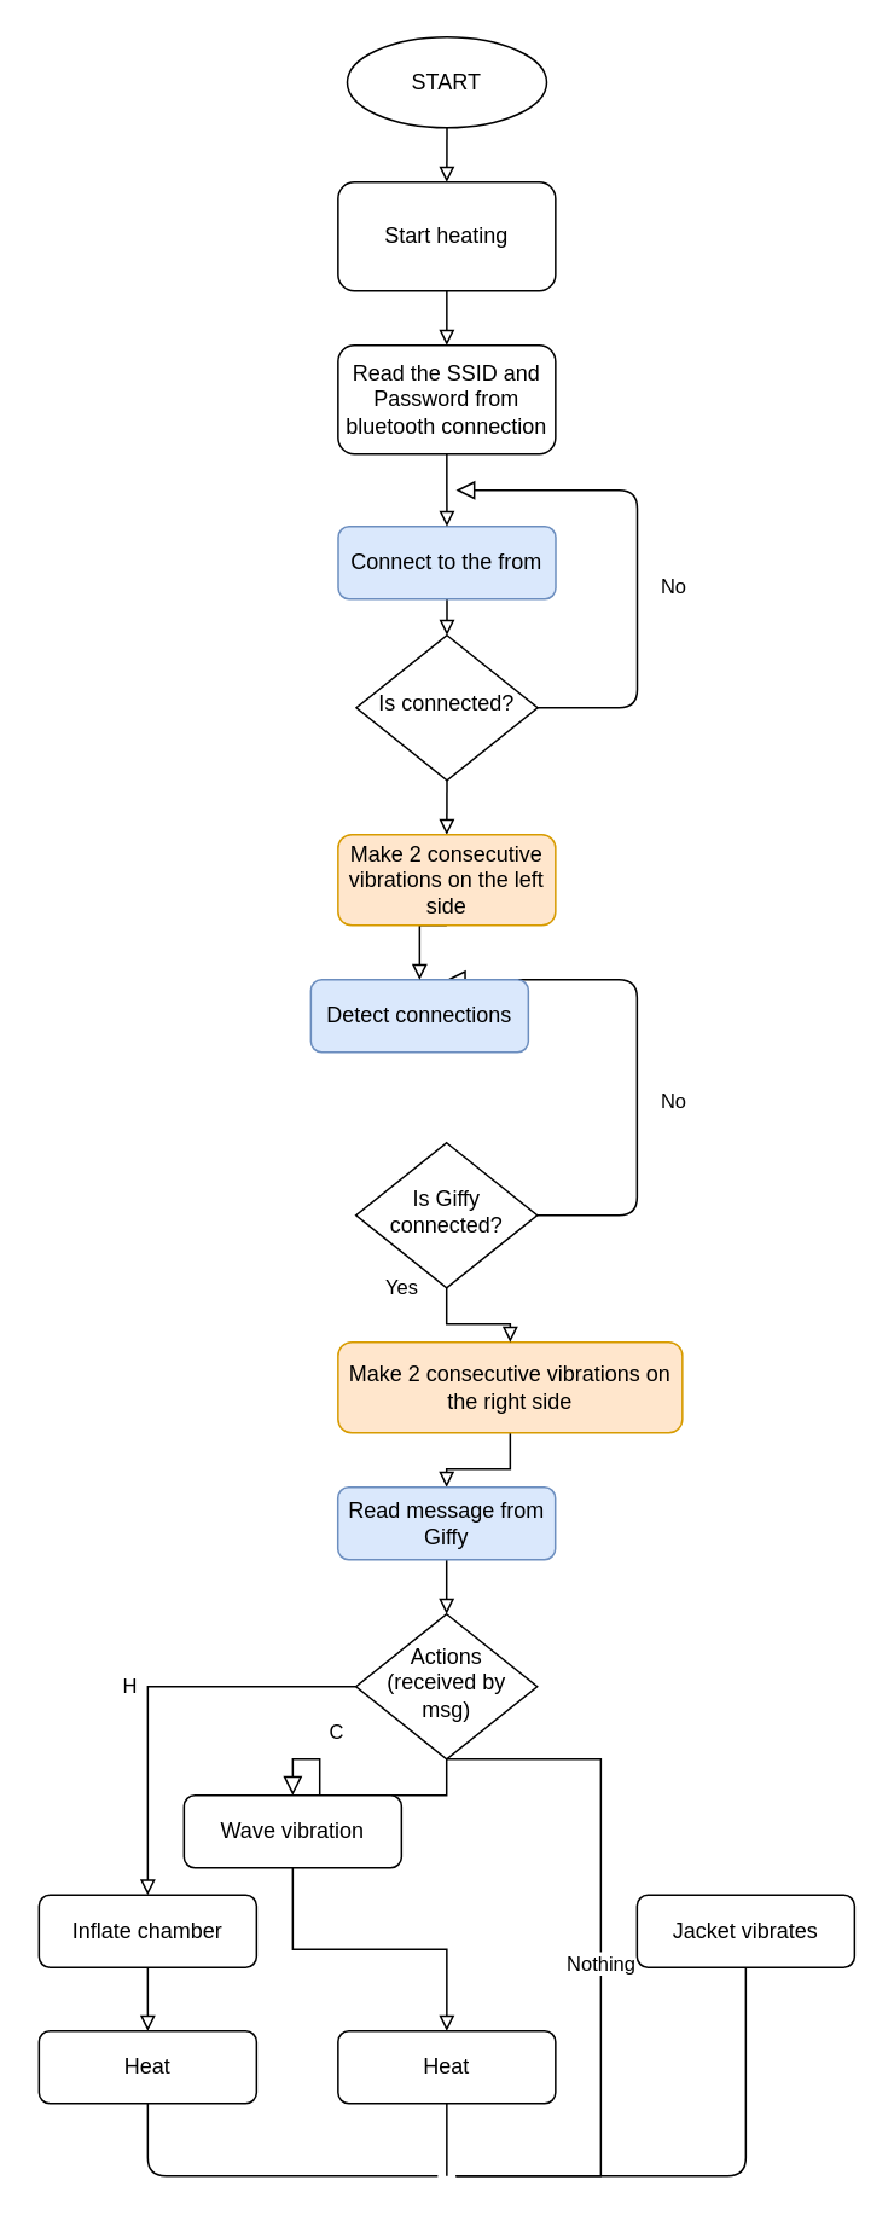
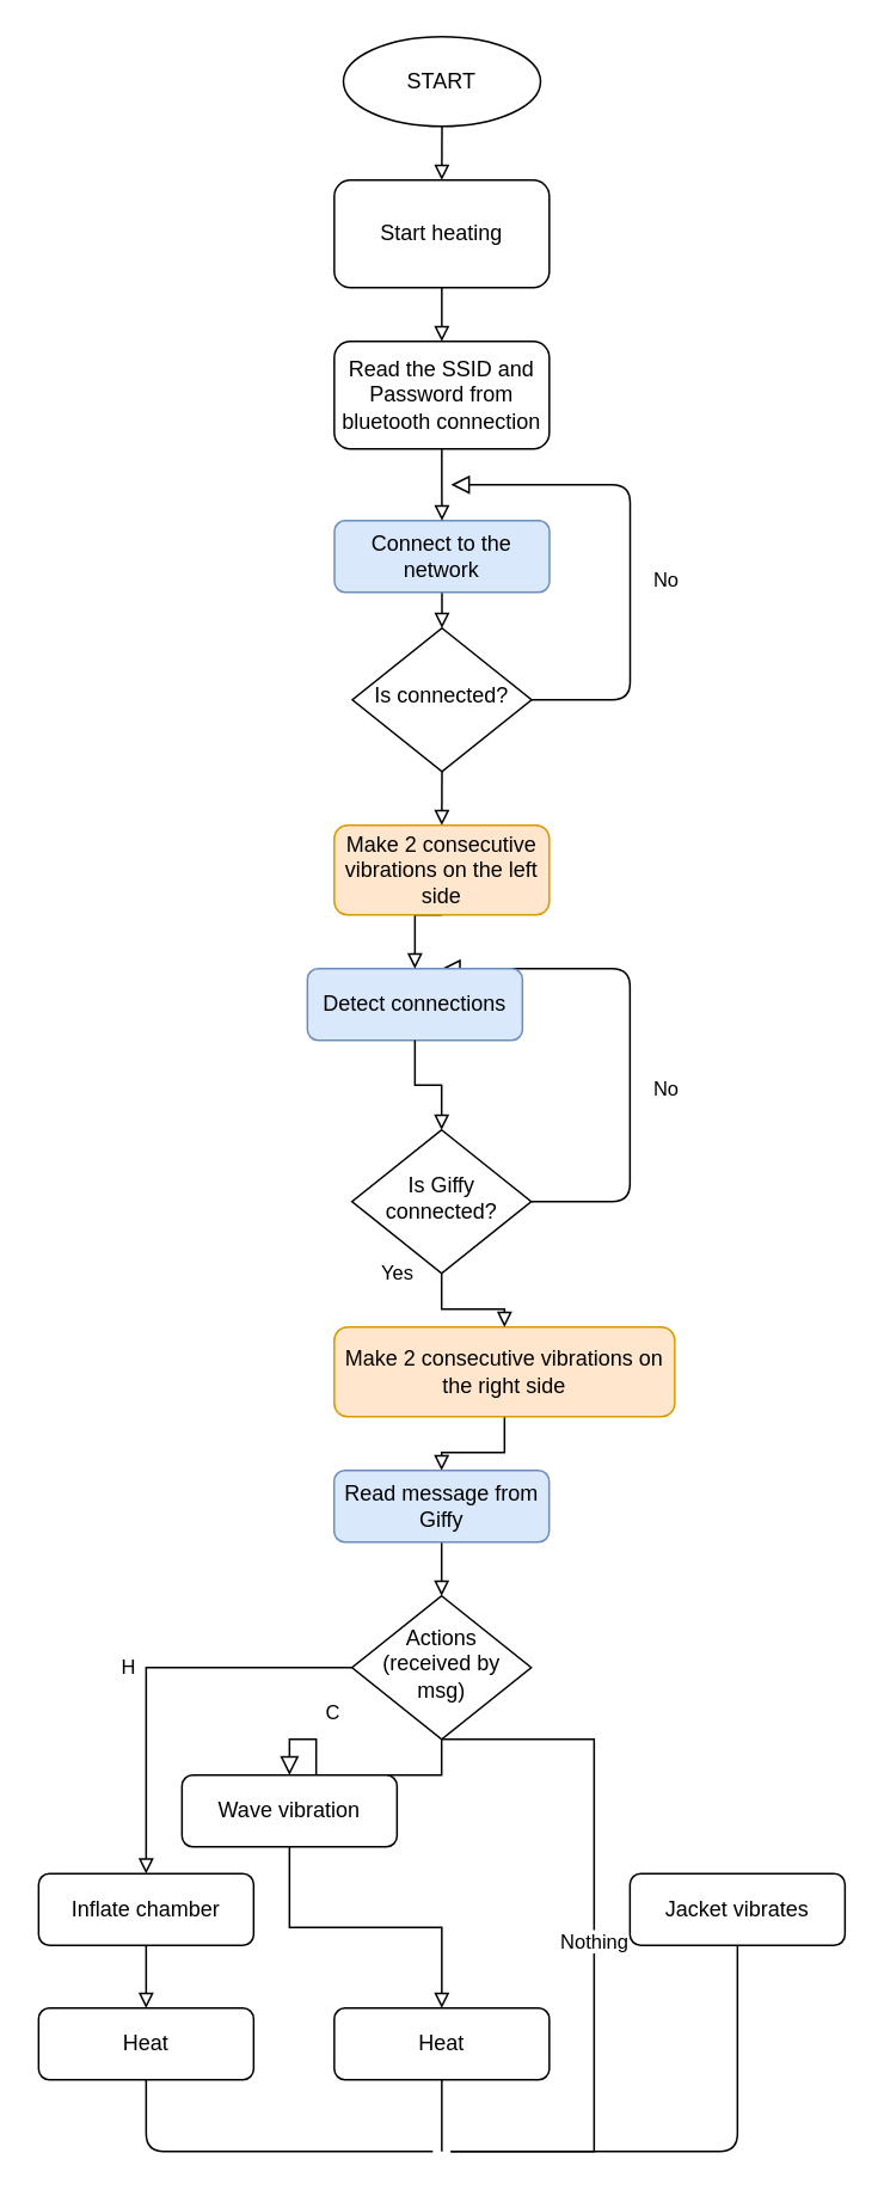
- <mxCell id="22" value="Connect to the from" style="rounded=1;whiteSpace=wrap;html=1;fontSize=12;glass=0;strokeWidth=1;shadow=0;fillColor=#dae8fc;strokeColor=#6c8ebf;" vertex="1" parent="1"><mxGeometry x="186" y="290" width="120" height="40" as="geometry" /></mxCell>
+ <mxCell id="22" value="Connect to the network" style="rounded=1;whiteSpace=wrap;html=1;fontSize=12;glass=0;strokeWidth=1;shadow=0;fillColor=#dae8fc;strokeColor=#6c8ebf;" vertex="1" parent="1"><mxGeometry x="186" y="290" width="120" height="40" as="geometry" /></mxCell>
+ <mxCell id="26" style="edgeStyle=orthogonalEdgeStyle;rounded=0;orthogonalLoop=1;jettySize=auto;html=1;exitX=0.5;exitY=1;exitDx=0;exitDy=0;entryX=0.5;entryY=0;entryDx=0;entryDy=0;endArrow=block;endFill=0;" edge="1" parent="1" source="25" target="24"><mxGeometry relative="1" as="geometry"><mxPoint x="245.8" y="750" as="sourcePoint" /></mxGeometry></mxCell>
